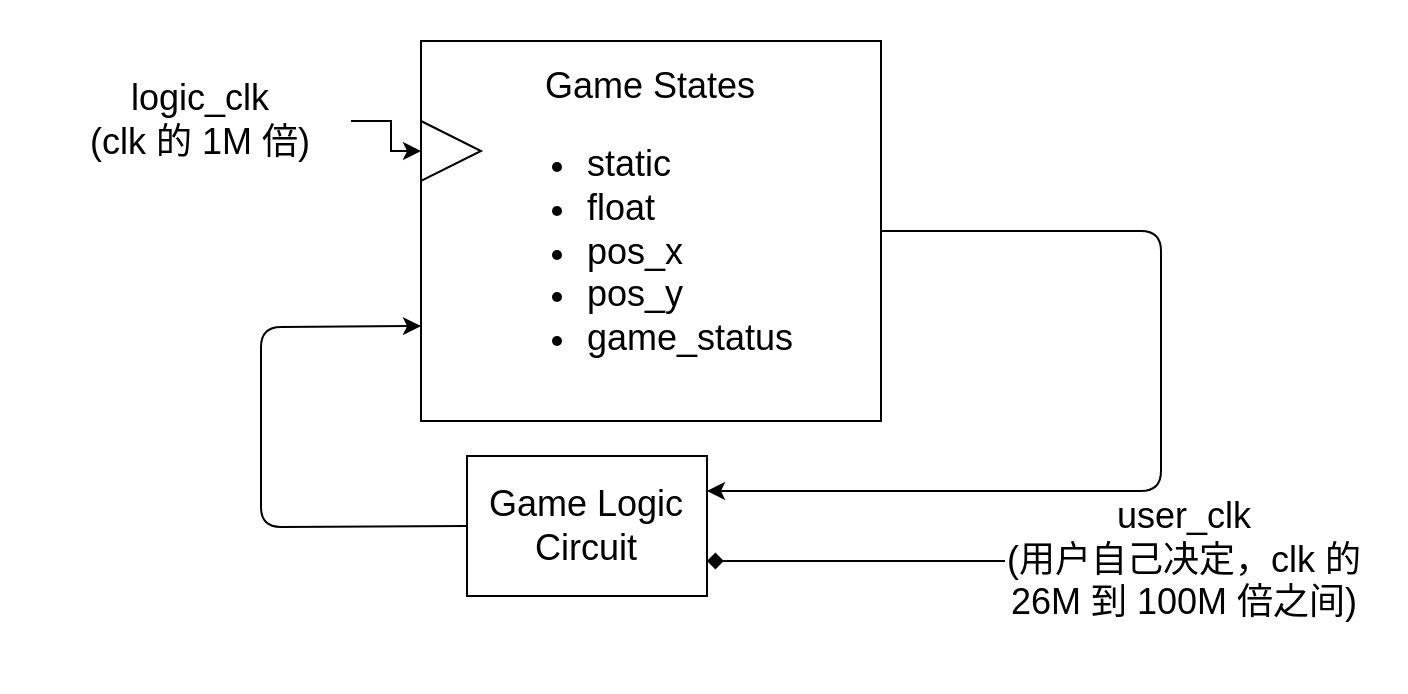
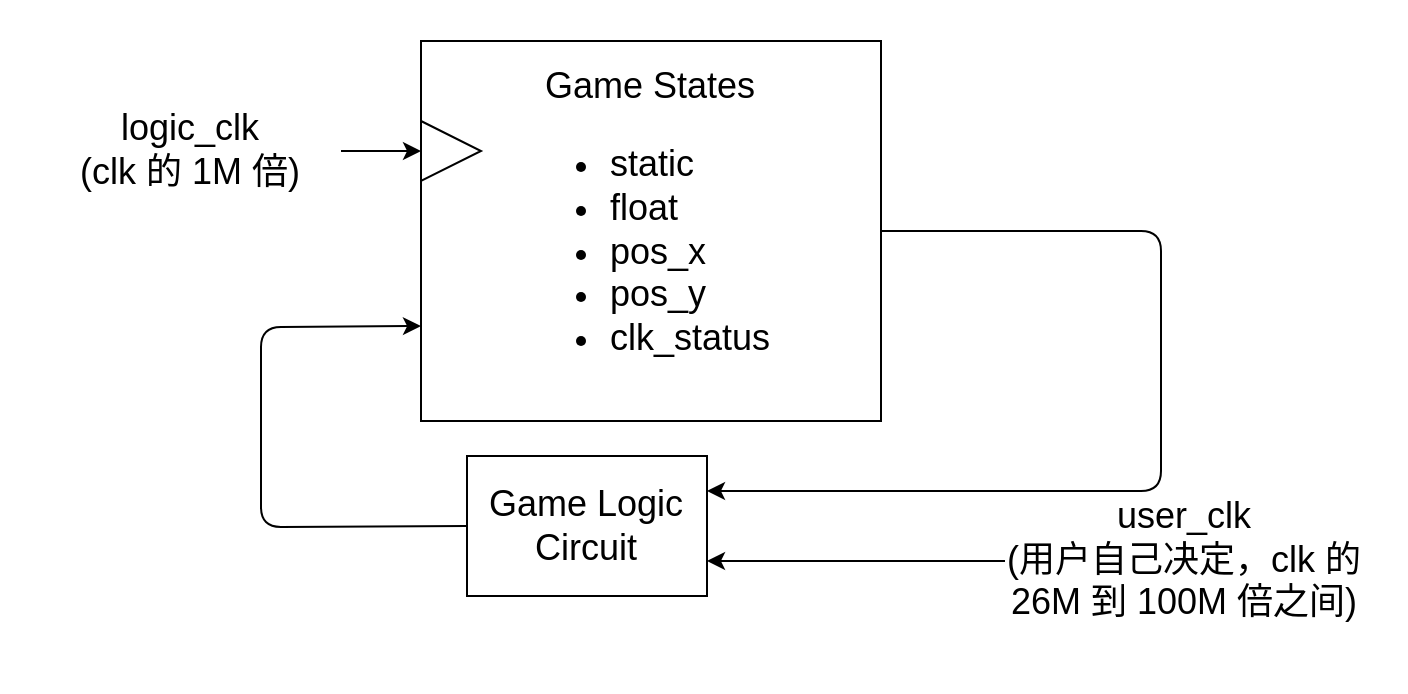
- <mxCell id="6" value="logic_clk&lt;br&gt;(clk 的 1M 倍)" style="text;html=1;strokeColor=none;fillColor=none;align=center;verticalAlign=middle;whiteSpace=wrap;rounded=0;fontSize=18;" vertex="1" parent="1"><mxGeometry x="25" y="37.5" width="150" height="45" as="geometry" /></mxCell>
+ <mxCell id="6" value="logic_clk&lt;br&gt;(clk 的 1M 倍)" style="text;html=1;strokeColor=none;fillColor=none;align=center;verticalAlign=middle;whiteSpace=wrap;rounded=0;fontSize=18;" vertex="1" parent="1"><mxGeometry x="20" y="52.5" width="150" height="45" as="geometry" /></mxCell>
- <mxCell id="2" value="&lt;span style=&quot;font-size: 18px&quot;&gt;Game States&lt;/span&gt;&lt;br style=&quot;font-size: 18px&quot;&gt;&lt;ul style=&quot;font-size: 18px&quot;&gt;&lt;li style=&quot;text-align: left&quot;&gt;static&lt;/li&gt;&lt;li style=&quot;text-align: left&quot;&gt;float&lt;/li&gt;&lt;li style=&quot;text-align: left&quot;&gt;pos_x&lt;/li&gt;&lt;li style=&quot;text-align: left&quot;&gt;pos_y&lt;/li&gt;&lt;li style=&quot;text-align: left&quot;&gt;game_status&lt;/li&gt;&lt;/ul&gt;" style="rounded=0;whiteSpace=wrap;html=1;" vertex="1" parent="1"><mxGeometry x="210" y="20" width="230" height="190" as="geometry" /></mxCell>
+ <mxCell id="2" value="&lt;span style=&quot;font-size: 18px&quot;&gt;Game States&lt;/span&gt;&lt;br style=&quot;font-size: 18px&quot;&gt;&lt;ul style=&quot;font-size: 18px&quot;&gt;&lt;li style=&quot;text-align: left&quot;&gt;static&lt;/li&gt;&lt;li style=&quot;text-align: left&quot;&gt;float&lt;/li&gt;&lt;li style=&quot;text-align: left&quot;&gt;pos_x&lt;/li&gt;&lt;li style=&quot;text-align: left&quot;&gt;pos_y&lt;/li&gt;&lt;li style=&quot;text-align: left&quot;&gt;clk_status&lt;/li&gt;&lt;/ul&gt;" style="rounded=0;whiteSpace=wrap;html=1;" vertex="1" parent="1"><mxGeometry x="210" y="20" width="230" height="190" as="geometry" /></mxCell>
- <mxCell id="9" style="edgeStyle=orthogonalEdgeStyle;rounded=0;orthogonalLoop=1;jettySize=auto;html=1;entryX=1;entryY=0.75;entryDx=0;entryDy=0;fontSize=18;curved=1;endArrow=diamond;" edge="1" parent="1" source="10" target="3"><mxGeometry relative="1" as="geometry" /></mxCell>
+ <mxCell id="9" style="edgeStyle=orthogonalEdgeStyle;rounded=0;orthogonalLoop=1;jettySize=auto;html=1;entryX=1;entryY=0.75;entryDx=0;entryDy=0;fontSize=18;curved=1;" edge="1" parent="1" source="10" target="3"><mxGeometry relative="1" as="geometry" /></mxCell>
